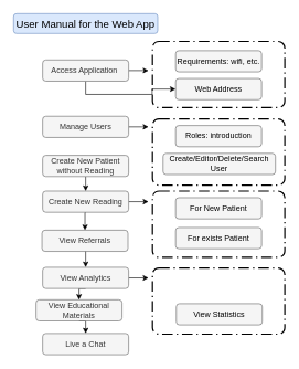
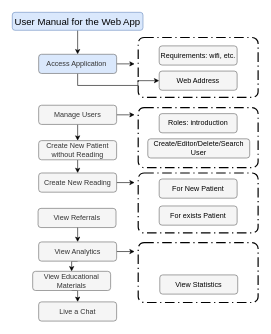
+ <mxCell id="2" style="edgeStyle=orthogonalEdgeStyle;rounded=0;orthogonalLoop=1;jettySize=auto;html=1;exitX=0.5;exitY=1;exitDx=0;exitDy=0;fontSize=16;entryX=0.5;entryY=0;entryDx=0;entryDy=0;" edge="1" parent="1" source="3" target="6"><mxGeometry relative="1" as="geometry"><mxPoint x="125" y="80" as="targetPoint" /></mxGeometry></mxCell>
- <mxCell id="6" value="Access Application&amp;nbsp;" style="rounded=1;whiteSpace=wrap;html=1;fontSize=12;fillColor=#f5f5f5;strokeColor=#666666;fontColor=#333333;" vertex="1" parent="1"><mxGeometry x="64" y="90" width="130" height="32" as="geometry" /></mxCell>
+ <mxCell id="6" value="Access Application&amp;nbsp;" style="rounded=1;whiteSpace=wrap;html=1;fontSize=12;fillColor=#dae8fc;strokeColor=#666666;fontColor=#333333;" vertex="1" parent="1"><mxGeometry x="64" y="90" width="130" height="32" as="geometry" /></mxCell>
+ <mxCell id="8" style="edgeStyle=orthogonalEdgeStyle;rounded=0;orthogonalLoop=1;jettySize=auto;html=1;exitX=0.5;exitY=1;exitDx=0;exitDy=0;entryX=0.5;entryY=0;entryDx=0;entryDy=0;fontSize=16;" edge="1" parent="1" source="9" target="33"><mxGeometry relative="1" as="geometry" /></mxCell>
- <mxCell id="17" style="edgeStyle=orthogonalEdgeStyle;rounded=0;orthogonalLoop=1;jettySize=auto;html=1;exitX=0.5;exitY=1;exitDx=0;exitDy=0;fontSize=16;entryX=0.5;entryY=0;entryDx=0;entryDy=0;" edge="1" parent="1" source="18" target="23"><mxGeometry relative="1" as="geometry"><mxPoint x="129" y="354" as="targetPoint" /></mxGeometry></mxCell>
